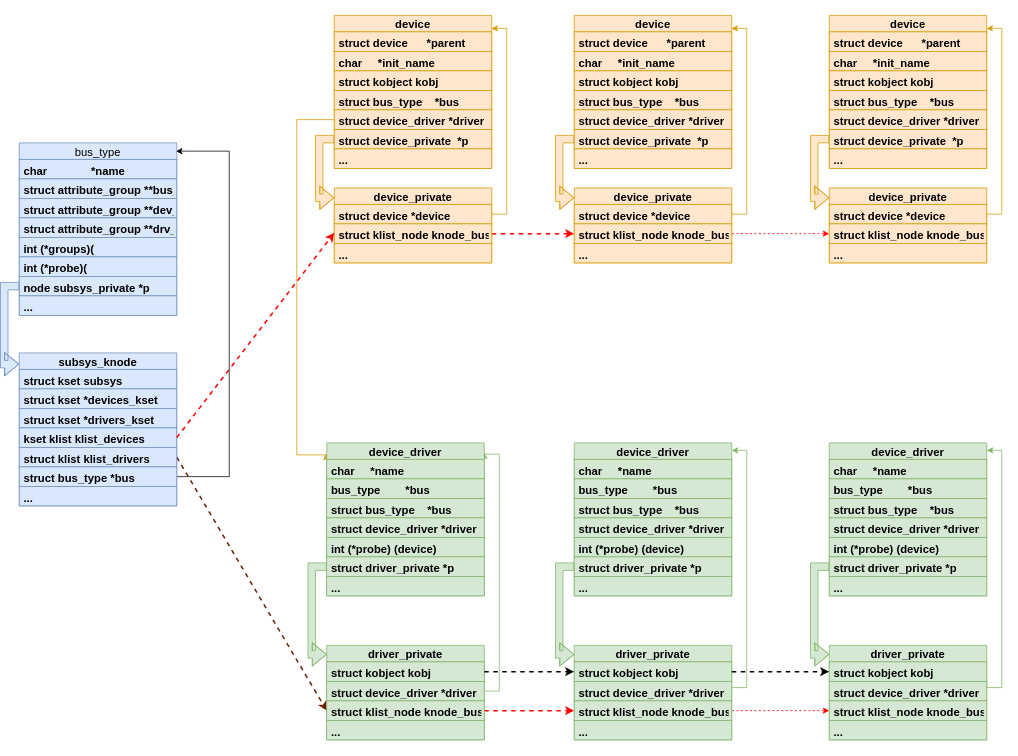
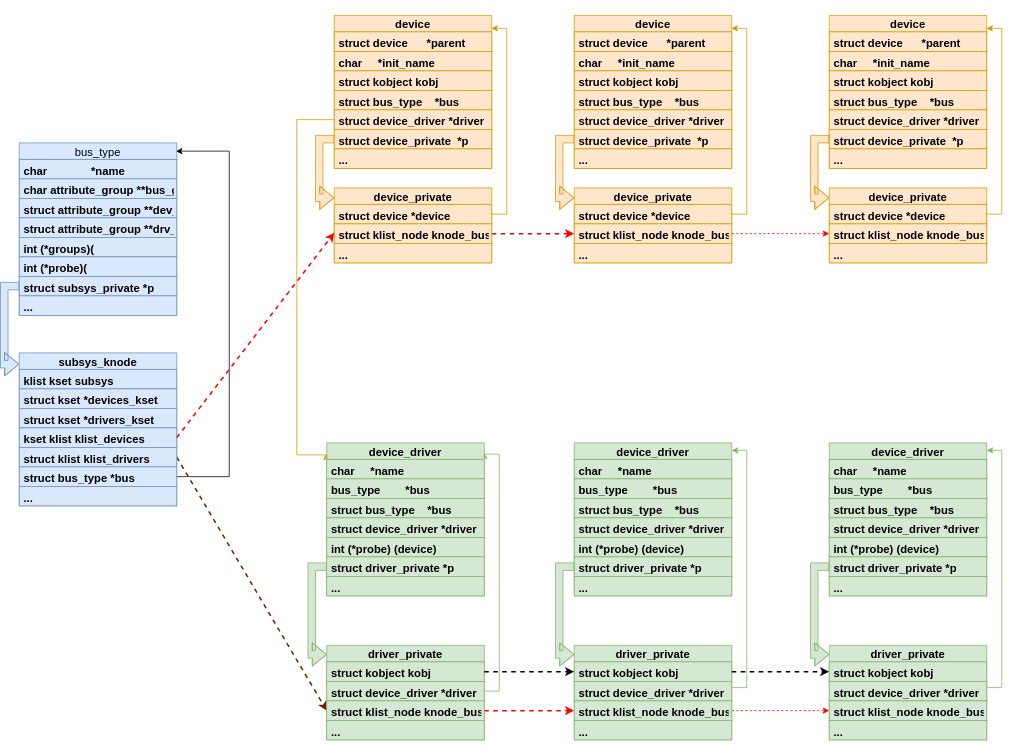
- <mxCell id="24" value="struct attribute_group **bus_groups" style="text;strokeColor=#6c8ebf;fillColor=#dae8fc;spacingLeft=4;spacingRight=4;overflow=hidden;rotatable=0;points=[[0,0.5],[1,0.5]];portConstraint=eastwest;fontSize=15;fontStyle=1" parent="22" vertex="1"><mxGeometry y="48" width="210" height="26" as="geometry" /></mxCell>
+ <mxCell id="24" value="char attribute_group **bus_groups" style="text;strokeColor=#6c8ebf;fillColor=#dae8fc;spacingLeft=4;spacingRight=4;overflow=hidden;rotatable=0;points=[[0,0.5],[1,0.5]];portConstraint=eastwest;fontSize=15;fontStyle=1" parent="22" vertex="1"><mxGeometry y="48" width="210" height="26" as="geometry" /></mxCell>
- <mxCell id="29" value="node subsys_private *p" style="text;strokeColor=#6c8ebf;fillColor=#dae8fc;spacingLeft=4;spacingRight=4;overflow=hidden;rotatable=0;points=[[0,0.5],[1,0.5]];portConstraint=eastwest;fontSize=15;fontStyle=1" parent="22" vertex="1"><mxGeometry y="178" width="210" height="26" as="geometry" /></mxCell>
+ <mxCell id="29" value="struct subsys_private *p" style="text;strokeColor=#6c8ebf;fillColor=#dae8fc;spacingLeft=4;spacingRight=4;overflow=hidden;rotatable=0;points=[[0,0.5],[1,0.5]];portConstraint=eastwest;fontSize=15;fontStyle=1" parent="22" vertex="1"><mxGeometry y="178" width="210" height="26" as="geometry" /></mxCell>
- <mxCell id="32" value="struct kset subsys" style="text;strokeColor=#6c8ebf;fillColor=#dae8fc;spacingLeft=4;spacingRight=4;overflow=hidden;rotatable=0;points=[[0,0.5],[1,0.5]];portConstraint=eastwest;fontSize=15;fontStyle=1" parent="31" vertex="1"><mxGeometry y="22" width="210" height="26" as="geometry" /></mxCell>
+ <mxCell id="32" value="klist kset subsys" style="text;strokeColor=#6c8ebf;fillColor=#dae8fc;spacingLeft=4;spacingRight=4;overflow=hidden;rotatable=0;points=[[0,0.5],[1,0.5]];portConstraint=eastwest;fontSize=15;fontStyle=1" parent="31" vertex="1"><mxGeometry y="22" width="210" height="26" as="geometry" /></mxCell>
